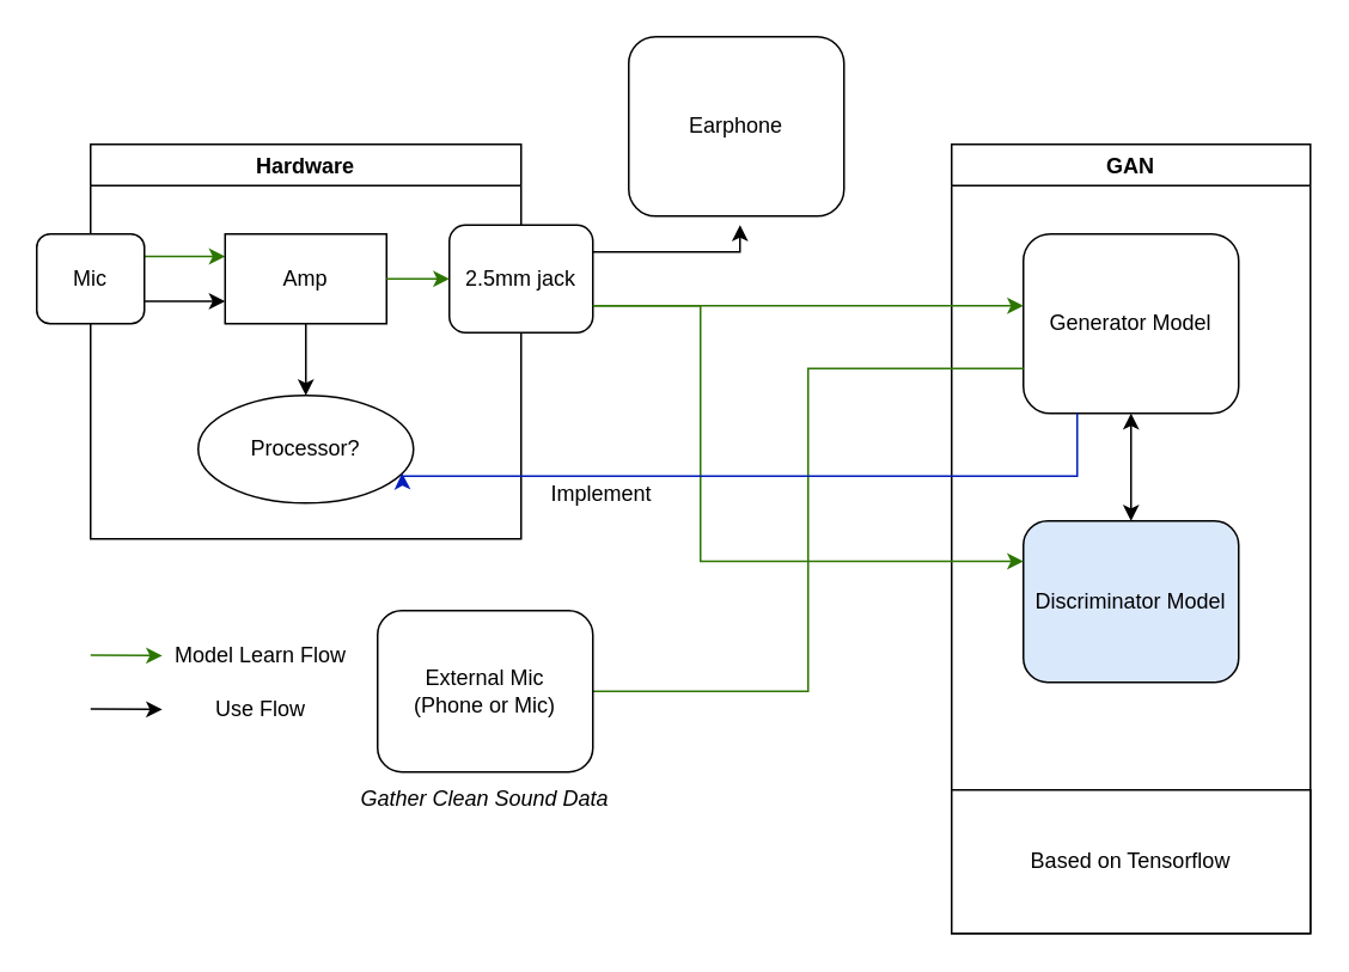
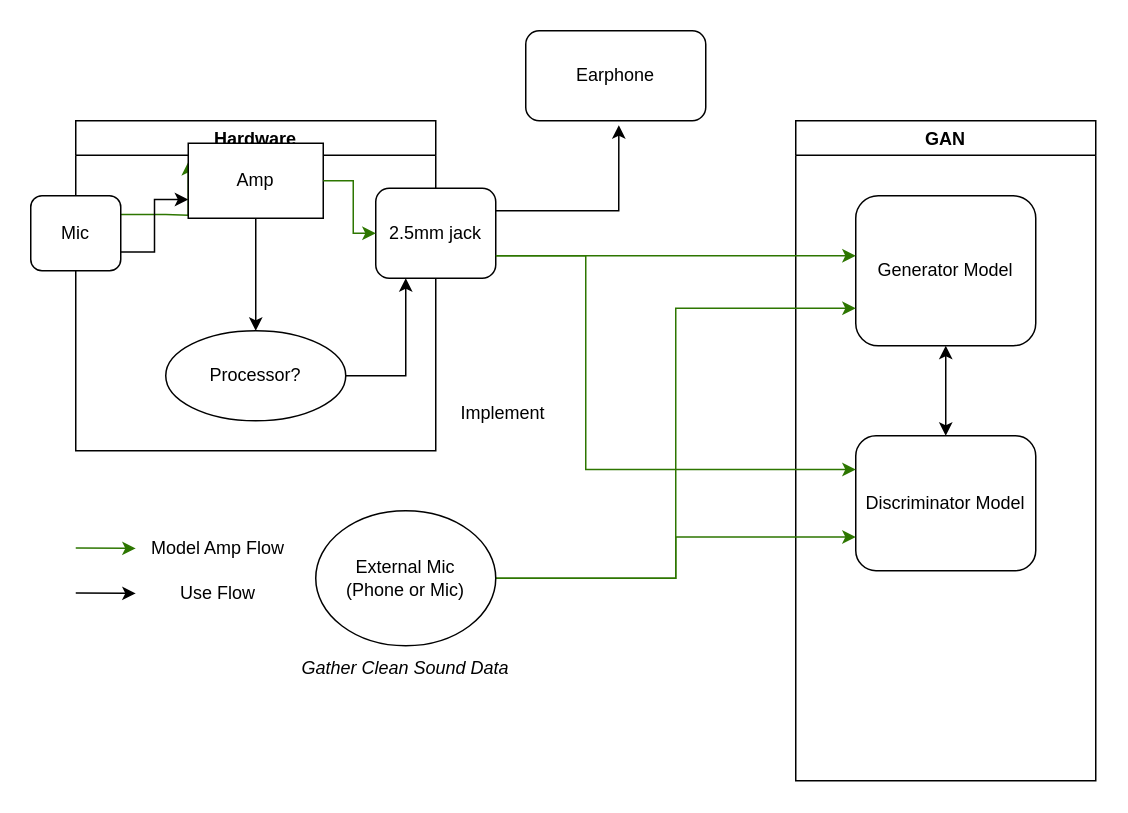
- <mxCell id="25" value="Earphone" style="rounded=1;whiteSpace=wrap;html=1;" vertex="1" parent="1"><mxGeometry x="350" y="20" width="120" height="100" as="geometry" /></mxCell>
+ <mxCell id="25" value="Earphone" style="rounded=1;whiteSpace=wrap;html=1;" vertex="1" parent="1"><mxGeometry x="350" y="20" width="120" height="60" as="geometry" /></mxCell>
- <mxCell id="7" value="Amp" style="rounded=0;whiteSpace=wrap;html=1;" vertex="1" parent="2"><mxGeometry x="75" y="50" width="90" height="50" as="geometry" /></mxCell>
+ <mxCell id="7" value="Amp" style="rounded=0;whiteSpace=wrap;html=1;" vertex="1" parent="2"><mxGeometry x="75" y="15" width="90" height="50" as="geometry" /></mxCell>
- <mxCell id="18" style="edgeStyle=orthogonalEdgeStyle;rounded=0;orthogonalLoop=1;jettySize=auto;html=1;entryX=0;entryY=0.75;entryDx=0;entryDy=0;fillColor=#60a917;strokeColor=#2D7600;endArrow=none;" edge="1" parent="1" source="19" target="11"><mxGeometry relative="1" as="geometry" /></mxCell>
+ <mxCell id="18" style="edgeStyle=orthogonalEdgeStyle;rounded=0;orthogonalLoop=1;jettySize=auto;html=1;entryX=0;entryY=0.75;entryDx=0;entryDy=0;fillColor=#60a917;strokeColor=#2D7600;" edge="1" parent="1" source="19" target="11"><mxGeometry relative="1" as="geometry" /></mxCell>
+ <mxCell id="16" style="edgeStyle=orthogonalEdgeStyle;rounded=0;orthogonalLoop=1;jettySize=auto;html=1;entryX=0.25;entryY=1;entryDx=0;entryDy=0;" edge="1" parent="1" source="8" target="15"><mxGeometry relative="1" as="geometry" /></mxCell>
- <mxCell id="22" style="edgeStyle=orthogonalEdgeStyle;rounded=0;orthogonalLoop=1;jettySize=auto;html=1;entryX=1;entryY=0.75;entryDx=0;entryDy=0;fillColor=#0050ef;strokeColor=#001DBC;exitX=0.25;exitY=1;exitDx=0;exitDy=0;" edge="1" parent="1" source="11" target="8"><mxGeometry relative="1" as="geometry"><Array as="points"><mxPoint x="600" y="265" /></Array></mxGeometry></mxCell>
- <mxCell id="12" value="Discriminator Model" style="rounded=1;whiteSpace=wrap;html=1;fillColor=#dae8fc;" vertex="1" parent="9"><mxGeometry x="40" y="210" width="120" height="90" as="geometry" /></mxCell>
+ <mxCell id="12" value="Discriminator Model" style="rounded=1;whiteSpace=wrap;html=1;" vertex="1" parent="9"><mxGeometry x="40" y="210" width="120" height="90" as="geometry" /></mxCell>
+ <mxCell id="17" style="edgeStyle=orthogonalEdgeStyle;rounded=0;orthogonalLoop=1;jettySize=auto;html=1;entryX=0;entryY=0.75;entryDx=0;entryDy=0;fillColor=#60a917;strokeColor=#2D7600;" edge="1" parent="1" source="19" target="12"><mxGeometry relative="1" as="geometry" /></mxCell>
- <mxCell id="23" value="Model Learn Flow" style="text;html=1;align=center;verticalAlign=middle;whiteSpace=wrap;rounded=0;fontColor=light-dark(#000000,#73B14C);" vertex="1" parent="1"><mxGeometry x="90" y="350" width="110" height="30" as="geometry" /></mxCell>
+ <mxCell id="23" value="Model Amp Flow" style="text;html=1;align=center;verticalAlign=middle;whiteSpace=wrap;rounded=0;fontColor=light-dark(#000000,#73B14C);" vertex="1" parent="1"><mxGeometry x="90" y="350" width="110" height="30" as="geometry" /></mxCell>
- <mxCell id="19" value="External Mic&lt;div&gt;(Phone or Mic)&lt;/div&gt;" style="rounded=1;whiteSpace=wrap;html=1;" vertex="1" parent="1"><mxGeometry x="210" y="340" width="120" height="90" as="geometry" /></mxCell>
+ <mxCell id="19" value="External Mic&lt;div&gt;(Phone or Mic)&lt;/div&gt;" style="ellipse;whiteSpace=wrap;html=1;" vertex="1" parent="1"><mxGeometry x="210" y="340" width="120" height="90" as="geometry" /></mxCell>
- <mxCell id="13" value="Based on Tensorflow" style="rounded=0;whiteSpace=wrap;html=1;" vertex="1" parent="9"><mxGeometry y="360" width="200" height="80" as="geometry" /></mxCell>
